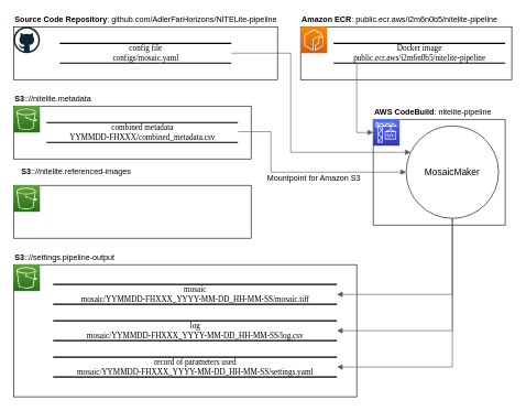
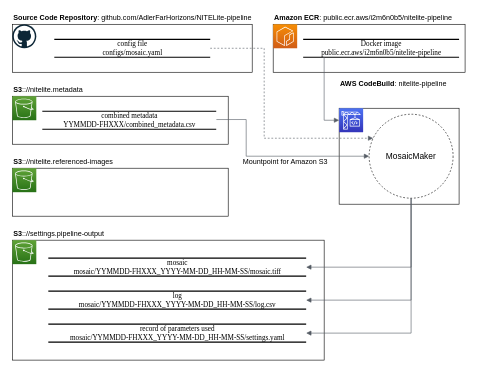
- <mxCell id="19" value="&lt;b&gt;AWS CodeBuild&lt;/b&gt;: nitelite-pipeline" style="text;html=1;strokeColor=none;fillColor=none;align=left;verticalAlign=middle;whiteSpace=wrap;rounded=0;" parent="1" vertex="1"><mxGeometry x="565" y="160" width="190" height="20" as="geometry" /></mxCell>
+ <mxCell id="19" value="&lt;b&gt;AWS CodeBuild&lt;/b&gt;: nitelite-pipeline" style="text;html=1;strokeColor=none;fillColor=none;align=left;verticalAlign=middle;whiteSpace=wrap;rounded=0;" parent="1" vertex="1"><mxGeometry x="565" y="130" width="190" height="20" as="geometry" /></mxCell>
- <mxCell id="23" value="" style="edgeStyle=orthogonalEdgeStyle;html=1;endArrow=block;elbow=vertical;startArrow=none;endFill=1;strokeColor=#545B64;rounded=0;fontSize=14;" parent="1" source="17" target="21" edge="1"><mxGeometry width="100" relative="1" as="geometry"><mxPoint x="340" y="96" as="sourcePoint" /><mxPoint x="520" y="190" as="targetPoint" /><Array as="points"><mxPoint x="440" y="80" /><mxPoint x="440" y="230" /></Array></mxGeometry></mxCell>
+ <mxCell id="23" value="" style="edgeStyle=orthogonalEdgeStyle;html=1;endArrow=block;elbow=vertical;startArrow=none;endFill=1;strokeColor=#545B64;rounded=0;fontSize=14;dashed=1;" parent="1" source="17" target="21" edge="1"><mxGeometry width="100" relative="1" as="geometry"><mxPoint x="340" y="96" as="sourcePoint" /><mxPoint x="520" y="190" as="targetPoint" /><Array as="points"><mxPoint x="440" y="80" /><mxPoint x="440" y="230" /></Array></mxGeometry></mxCell>
- <mxCell id="8" value="&lt;b&gt;S3&lt;/b&gt;:://nitelite.referenced-images" style="text;html=1;strokeColor=none;fillColor=none;align=left;verticalAlign=middle;whiteSpace=wrap;rounded=0;" parent="1" vertex="1"><mxGeometry x="30" y="250" width="170" height="20" as="geometry" /></mxCell>
+ <mxCell id="8" value="&lt;b&gt;S3&lt;/b&gt;:://nitelite.referenced-images" style="text;html=1;strokeColor=none;fillColor=none;align=left;verticalAlign=middle;whiteSpace=wrap;rounded=0;" parent="1" vertex="1"><mxGeometry x="20" y="260" width="170" height="20" as="geometry" /></mxCell>
- <mxCell id="21" value="MosaicMaker" style="ellipse;whiteSpace=wrap;html=1;aspect=fixed;fontSize=14;" parent="1" vertex="1"><mxGeometry x="615" y="190" width="140" height="140" as="geometry" /></mxCell>
+ <mxCell id="21" value="MosaicMaker" style="ellipse;whiteSpace=wrap;html=1;aspect=fixed;fontSize=14;dashed=1;" parent="1" vertex="1"><mxGeometry x="615" y="190" width="140" height="140" as="geometry" /></mxCell>
